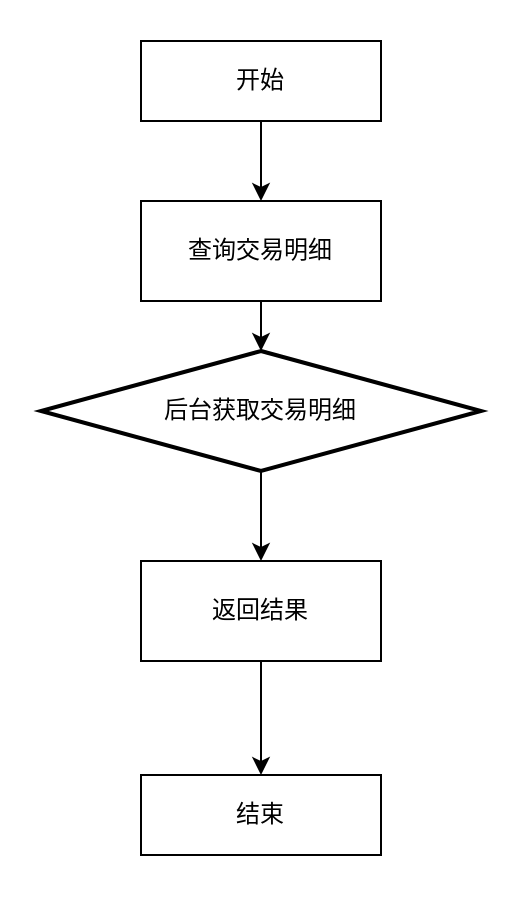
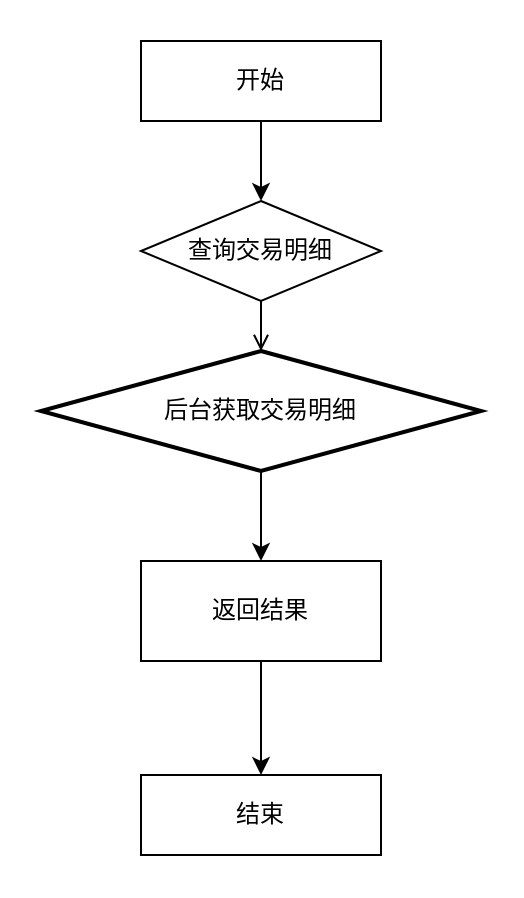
- <mxCell id="4" value="查询交易明细" style="rounded=0;whiteSpace=wrap;html=1;" parent="1" vertex="1"><mxGeometry x="70" y="100" width="120" height="50" as="geometry" /></mxCell>
+ <mxCell id="4" value="查询交易明细" style="rhombus;whiteSpace=wrap;html=1;" parent="1" vertex="1"><mxGeometry x="70" y="100" width="120" height="50" as="geometry" /></mxCell>
- <mxCell id="10" style="edgeStyle=orthogonalEdgeStyle;rounded=0;orthogonalLoop=1;jettySize=auto;html=1;exitX=0.5;exitY=1;exitDx=0;exitDy=0;entryX=0.5;entryY=0;entryDx=0;entryDy=0;entryPerimeter=0;" parent="1" source="4" target="6" edge="1"><mxGeometry relative="1" as="geometry" /></mxCell>
+ <mxCell id="10" style="edgeStyle=orthogonalEdgeStyle;rounded=0;orthogonalLoop=1;jettySize=auto;html=1;exitX=0.5;exitY=1;exitDx=0;exitDy=0;entryX=0.5;entryY=0;entryDx=0;entryDy=0;entryPerimeter=0;endArrow=open;" parent="1" source="4" target="6" edge="1"><mxGeometry relative="1" as="geometry" /></mxCell>
